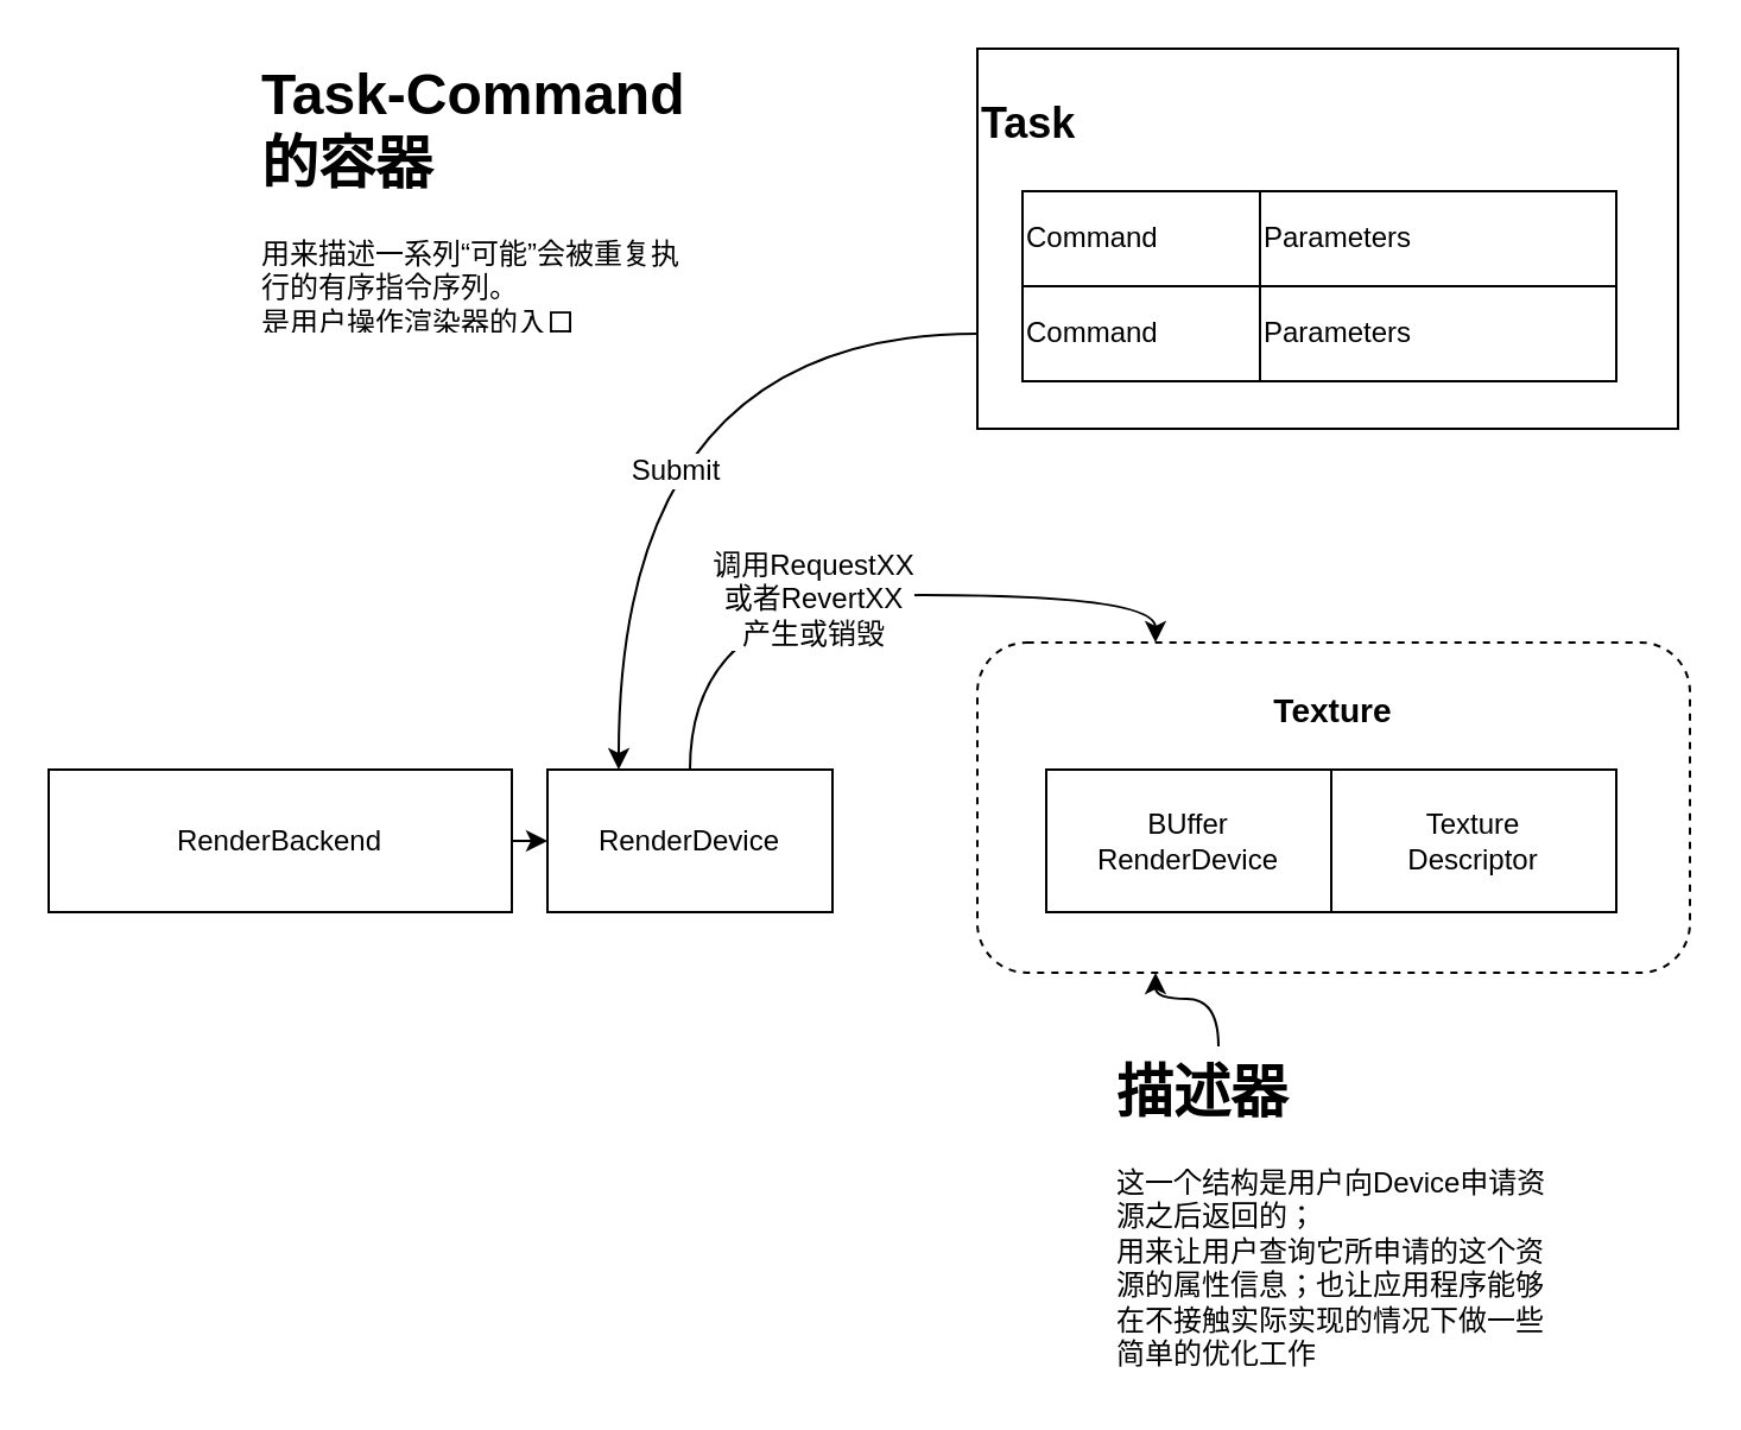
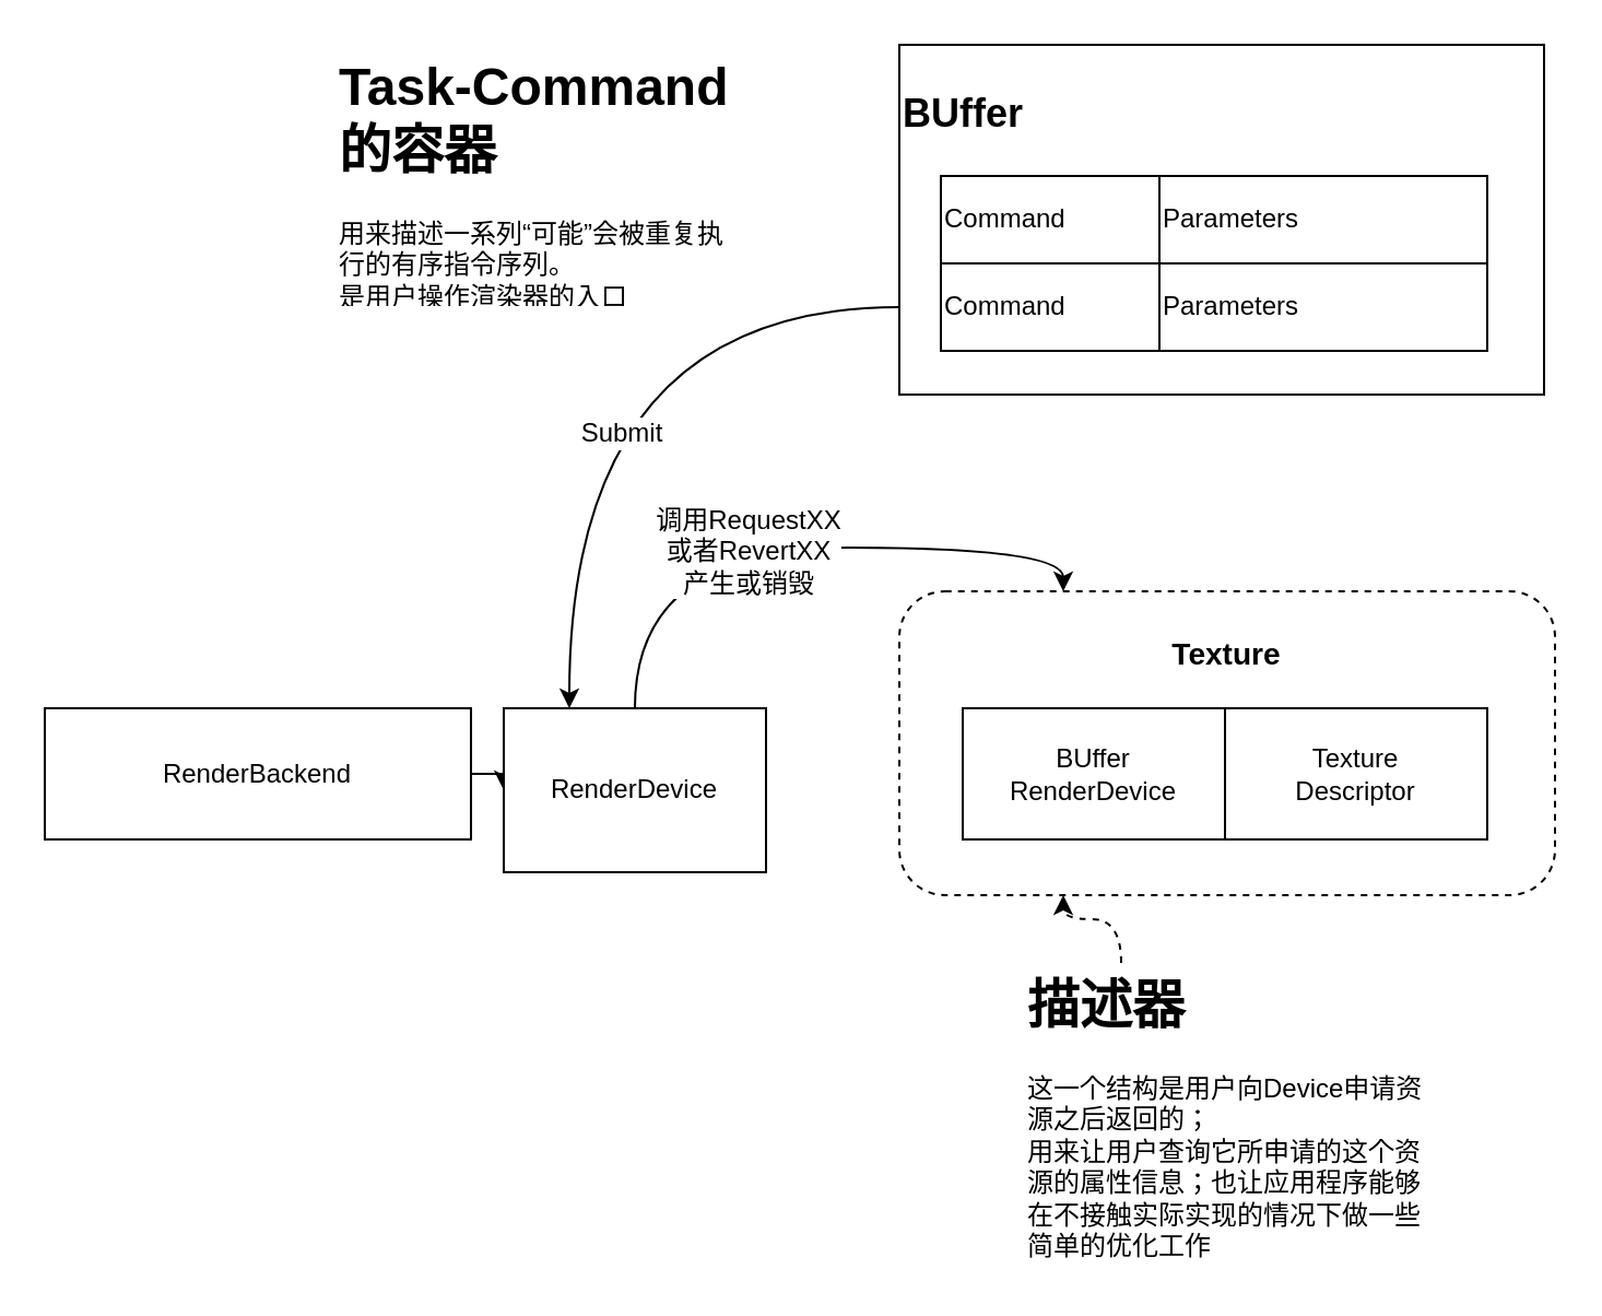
- <mxCell id="10" value="&lt;h2&gt;Task&lt;/h2&gt;" style="rounded=0;whiteSpace=wrap;html=1;verticalAlign=top;align=left;" vertex="1" parent="1"><mxGeometry x="411" y="20" width="295" height="160" as="geometry" /></mxCell>
+ <mxCell id="10" value="&lt;h2&gt;BUffer&lt;/h2&gt;" style="rounded=0;whiteSpace=wrap;html=1;verticalAlign=top;align=left;" vertex="1" parent="1"><mxGeometry x="411" y="20" width="295" height="160" as="geometry" /></mxCell>
- <mxCell id="21" value="&lt;h1&gt;Task-Command的容器&lt;/h1&gt;&lt;div&gt;用来描述一系列“可能”会被重复执行的有序指令序列。&lt;br&gt;是用户操作渲染器的入口&lt;/div&gt;" style="text;html=1;strokeColor=none;fillColor=none;spacing=5;spacingTop=-20;whiteSpace=wrap;overflow=hidden;rounded=0;align=left;" vertex="1" parent="1"><mxGeometry x="105" y="20" width="190" height="120" as="geometry" /></mxCell>
+ <mxCell id="21" value="&lt;h1&gt;Task-Command的容器&lt;/h1&gt;&lt;div&gt;用来描述一系列“可能”会被重复执行的有序指令序列。&lt;br&gt;是用户操作渲染器的入口&lt;/div&gt;" style="text;html=1;strokeColor=none;fillColor=none;spacing=5;spacingTop=-20;whiteSpace=wrap;overflow=hidden;rounded=0;align=left;" vertex="1" parent="1"><mxGeometry x="150" y="20" width="190" height="120" as="geometry" /></mxCell>
- <mxCell id="7" value="RenderDevice" style="rounded=0;whiteSpace=wrap;html=1;" vertex="1" parent="1"><mxGeometry x="230" y="323.5" width="120" height="60" as="geometry" /></mxCell>
+ <mxCell id="7" value="RenderDevice" style="rounded=0;whiteSpace=wrap;html=1;" vertex="1" parent="1"><mxGeometry x="230" y="323.5" width="120" height="75" as="geometry" /></mxCell>
- <mxCell id="13" style="edgeStyle=orthogonalEdgeStyle;rounded=0;orthogonalLoop=1;jettySize=auto;html=1;exitX=0.25;exitY=0;exitDx=0;exitDy=0;entryX=0.25;entryY=1;entryDx=0;entryDy=0;curved=1;dashed=0;" edge="1" parent="1" source="14" target="2"><mxGeometry relative="1" as="geometry" /></mxCell>
+ <mxCell id="13" style="edgeStyle=orthogonalEdgeStyle;rounded=0;orthogonalLoop=1;jettySize=auto;html=1;exitX=0.25;exitY=0;exitDx=0;exitDy=0;entryX=0.25;entryY=1;entryDx=0;entryDy=0;curved=1;dashed=1;" edge="1" parent="1" source="14" target="2"><mxGeometry relative="1" as="geometry" /></mxCell>
